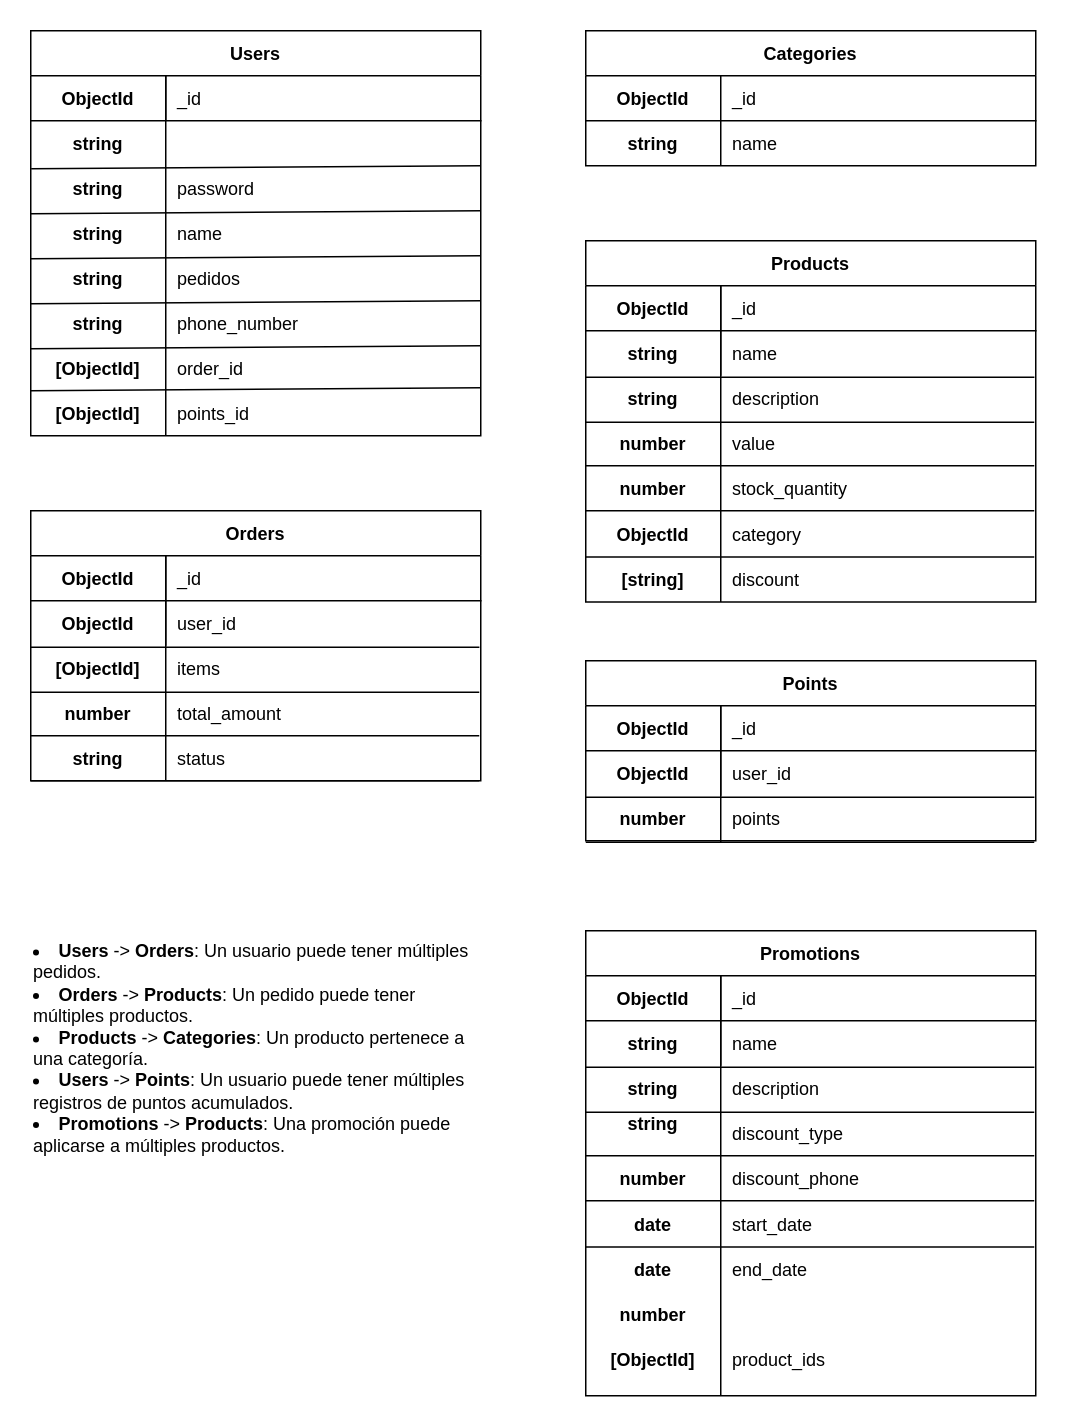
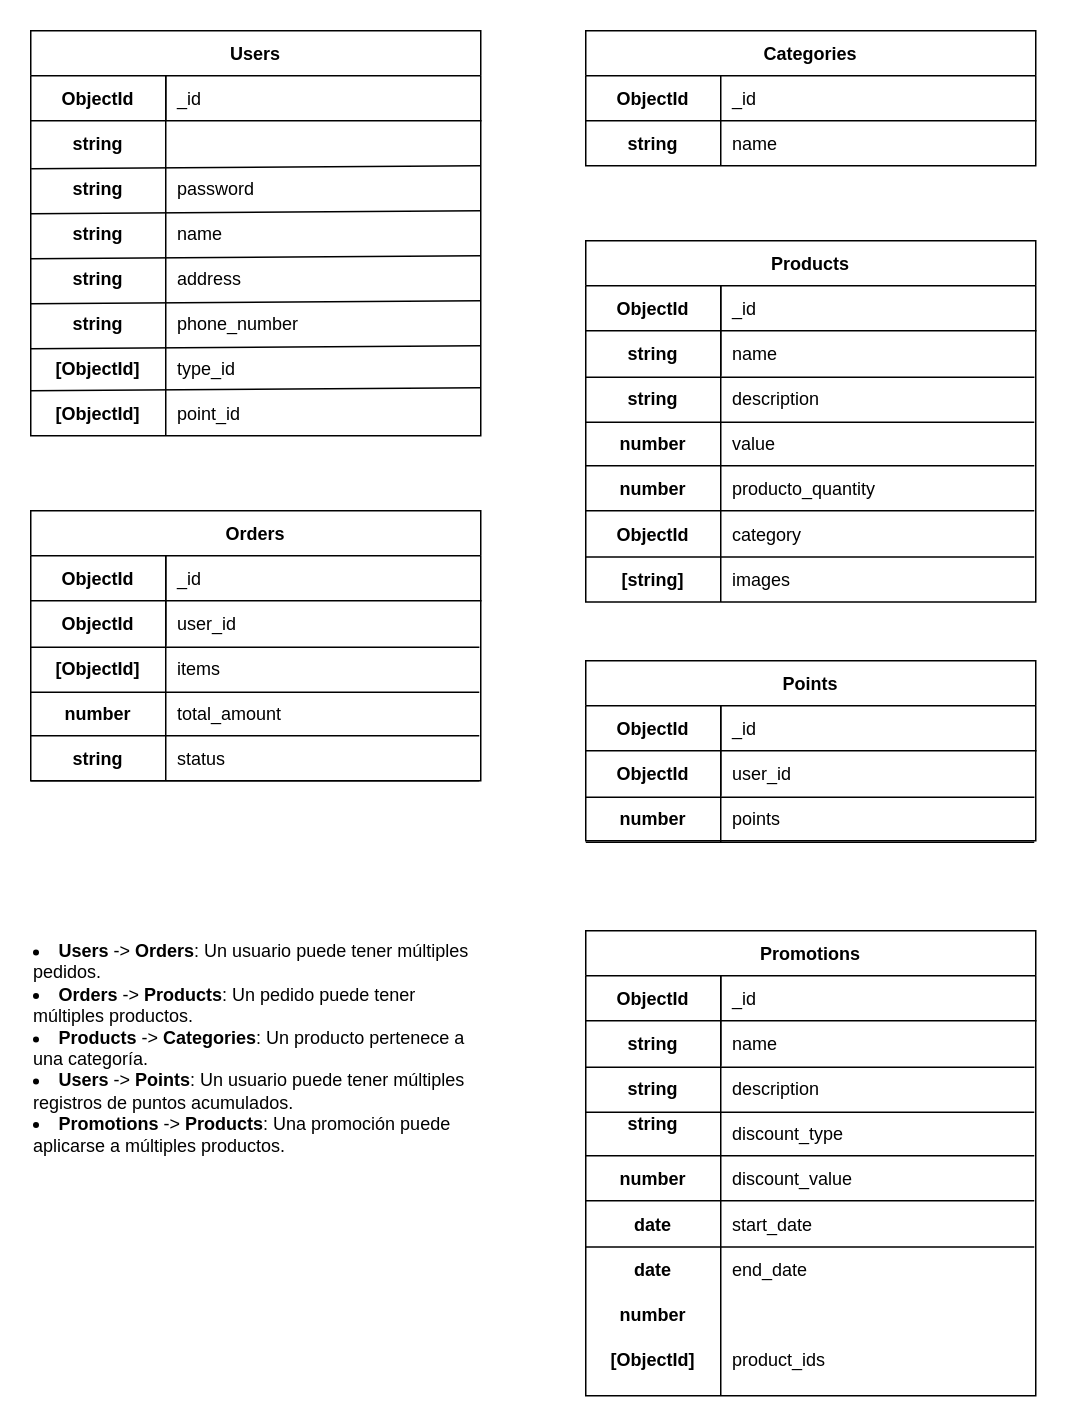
- <mxCell id="14" value="pedidos" style="shape=partialRectangle;overflow=hidden;connectable=0;fillColor=none;top=0;left=0;bottom=0;right=0;align=left;spacingLeft=6;strokeColor=default;verticalAlign=middle;fontFamily=Helvetica;fontSize=12;fontColor=default;fontStyle=0;" parent="1" vertex="1"><mxGeometry x="110" y="170" width="210" height="30" as="geometry"><mxRectangle width="210" height="30" as="alternateBounds" /></mxGeometry></mxCell>
+ <mxCell id="14" value="address" style="shape=partialRectangle;overflow=hidden;connectable=0;fillColor=none;top=0;left=0;bottom=0;right=0;align=left;spacingLeft=6;strokeColor=default;verticalAlign=middle;fontFamily=Helvetica;fontSize=12;fontColor=default;fontStyle=0;" parent="1" vertex="1"><mxGeometry x="110" y="170" width="210" height="30" as="geometry"><mxRectangle width="210" height="30" as="alternateBounds" /></mxGeometry></mxCell>
- <mxCell id="18" value="order_id" style="shape=partialRectangle;overflow=hidden;connectable=0;fillColor=none;top=0;left=0;bottom=0;right=0;align=left;spacingLeft=6;strokeColor=default;verticalAlign=middle;fontFamily=Helvetica;fontSize=12;fontColor=default;fontStyle=0;" parent="1" vertex="1"><mxGeometry x="110" y="230" width="210" height="30" as="geometry"><mxRectangle width="210" height="30" as="alternateBounds" /></mxGeometry></mxCell>
+ <mxCell id="18" value="type_id" style="shape=partialRectangle;overflow=hidden;connectable=0;fillColor=none;top=0;left=0;bottom=0;right=0;align=left;spacingLeft=6;strokeColor=default;verticalAlign=middle;fontFamily=Helvetica;fontSize=12;fontColor=default;fontStyle=0;" parent="1" vertex="1"><mxGeometry x="110" y="230" width="210" height="30" as="geometry"><mxRectangle width="210" height="30" as="alternateBounds" /></mxGeometry></mxCell>
- <mxCell id="20" value="points_id" style="shape=partialRectangle;overflow=hidden;connectable=0;fillColor=none;top=0;left=0;bottom=0;right=0;align=left;spacingLeft=6;strokeColor=default;verticalAlign=middle;fontFamily=Helvetica;fontSize=12;fontColor=default;fontStyle=0;" parent="1" vertex="1"><mxGeometry x="110" y="260" width="210" height="30" as="geometry"><mxRectangle width="210" height="30" as="alternateBounds" /></mxGeometry></mxCell>
+ <mxCell id="20" value="point_id" style="shape=partialRectangle;overflow=hidden;connectable=0;fillColor=none;top=0;left=0;bottom=0;right=0;align=left;spacingLeft=6;strokeColor=default;verticalAlign=middle;fontFamily=Helvetica;fontSize=12;fontColor=default;fontStyle=0;" parent="1" vertex="1"><mxGeometry x="110" y="260" width="210" height="30" as="geometry"><mxRectangle width="210" height="30" as="alternateBounds" /></mxGeometry></mxCell>
- <mxCell id="68" value="stock_quantity" style="shape=partialRectangle;overflow=hidden;connectable=0;fillColor=none;top=0;left=0;bottom=0;right=0;align=left;spacingLeft=6;fontStyle=0;" parent="1" vertex="1"><mxGeometry x="480" y="310" width="210" height="30" as="geometry"><mxRectangle width="210" height="30" as="alternateBounds" /></mxGeometry></mxCell>
+ <mxCell id="68" value="producto_quantity" style="shape=partialRectangle;overflow=hidden;connectable=0;fillColor=none;top=0;left=0;bottom=0;right=0;align=left;spacingLeft=6;fontStyle=0;" parent="1" vertex="1"><mxGeometry x="480" y="310" width="210" height="30" as="geometry"><mxRectangle width="210" height="30" as="alternateBounds" /></mxGeometry></mxCell>
- <mxCell id="74" value="discount " style="shape=partialRectangle;overflow=hidden;connectable=0;fillColor=none;top=0;left=0;bottom=0;right=0;align=left;spacingLeft=6;fontStyle=0;" parent="1" vertex="1"><mxGeometry x="480" y="370.83" width="210" height="30" as="geometry"><mxRectangle width="210" height="30" as="alternateBounds" /></mxGeometry></mxCell>
+ <mxCell id="74" value="images " style="shape=partialRectangle;overflow=hidden;connectable=0;fillColor=none;top=0;left=0;bottom=0;right=0;align=left;spacingLeft=6;fontStyle=0;" parent="1" vertex="1"><mxGeometry x="480" y="370.83" width="210" height="30" as="geometry"><mxRectangle width="210" height="30" as="alternateBounds" /></mxGeometry></mxCell>
- <mxCell id="103" value="discount_phone" style="shape=partialRectangle;overflow=hidden;connectable=0;fillColor=none;top=0;left=0;bottom=0;right=0;align=left;spacingLeft=6;fontStyle=0;" parent="1" vertex="1"><mxGeometry x="480" y="770" width="210" height="30" as="geometry"><mxRectangle width="210" height="30" as="alternateBounds" /></mxGeometry></mxCell>
+ <mxCell id="103" value="discount_value" style="shape=partialRectangle;overflow=hidden;connectable=0;fillColor=none;top=0;left=0;bottom=0;right=0;align=left;spacingLeft=6;fontStyle=0;" parent="1" vertex="1"><mxGeometry x="480" y="770" width="210" height="30" as="geometry"><mxRectangle width="210" height="30" as="alternateBounds" /></mxGeometry></mxCell>
